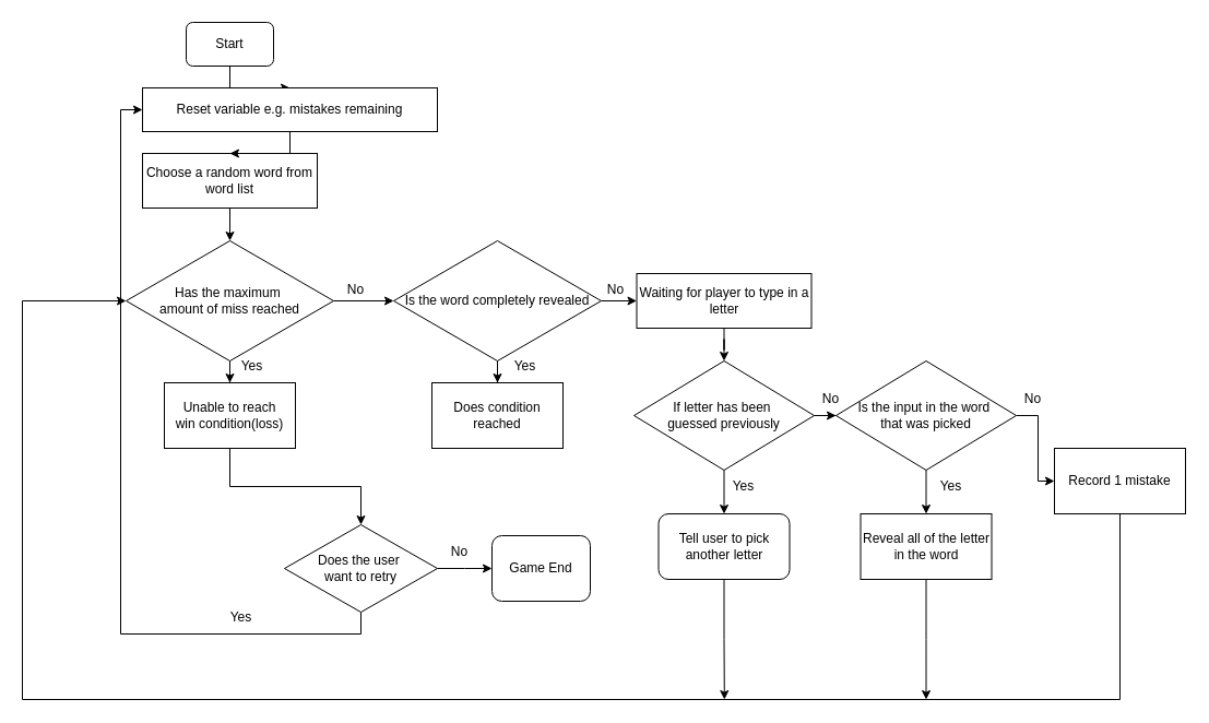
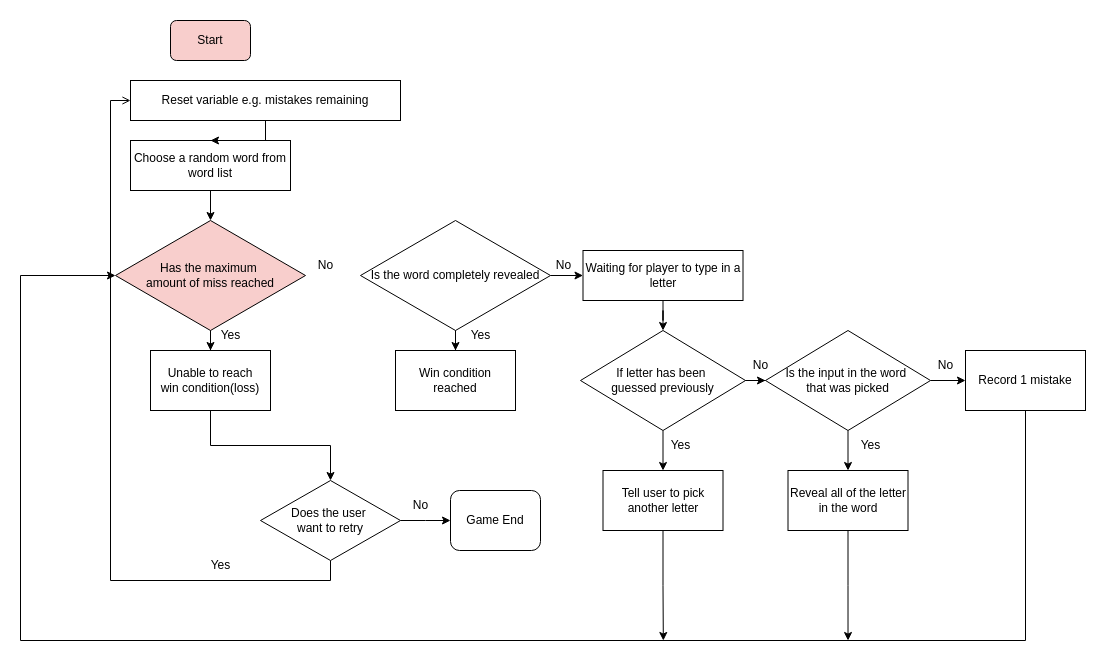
- <mxCell id="3" value="Start" style="rounded=1;whiteSpace=wrap;html=1;" parent="1" vertex="1"><mxGeometry x="170" y="20" width="80" height="40" as="geometry" /></mxCell>
+ <mxCell id="3" value="Start" style="rounded=1;whiteSpace=wrap;html=1;fillColor=#f8cecc;" parent="1" vertex="1"><mxGeometry x="170" y="20" width="80" height="40" as="geometry" /></mxCell>
- <mxCell id="2" style="edgeStyle=orthogonalEdgeStyle;rounded=0;orthogonalLoop=1;jettySize=auto;html=1;exitX=0.5;exitY=1;exitDx=0;exitDy=0;entryX=0.5;entryY=0;entryDx=0;entryDy=0;" parent="1" source="3" target="9" edge="1"><mxGeometry relative="1" as="geometry" /></mxCell>
- <mxCell id="30" style="edgeStyle=orthogonalEdgeStyle;rounded=0;orthogonalLoop=1;jettySize=auto;html=1;exitX=0.5;exitY=1;exitDx=0;exitDy=0;entryX=0;entryY=0.5;entryDx=0;entryDy=0;" parent="1" source="31" target="9" edge="1"><mxGeometry relative="1" as="geometry" /></mxCell>
+ <mxCell id="30" style="edgeStyle=orthogonalEdgeStyle;rounded=0;orthogonalLoop=1;jettySize=auto;html=1;exitX=0.5;exitY=1;exitDx=0;exitDy=0;entryX=0;entryY=0.5;entryDx=0;entryDy=0;endArrow=open;" parent="1" source="31" target="9" edge="1"><mxGeometry relative="1" as="geometry" /></mxCell>
- <mxCell id="22" value="Has the maximum&amp;nbsp;&lt;div&gt;amount of miss reached&lt;/div&gt;" style="rhombus;whiteSpace=wrap;html=1;rounded=0;" parent="1" vertex="1"><mxGeometry x="115" y="220" width="190" height="110" as="geometry" /></mxCell>
+ <mxCell id="22" value="Has the maximum&amp;nbsp;&lt;div&gt;amount of miss reached&lt;/div&gt;" style="rhombus;whiteSpace=wrap;html=1;rounded=0;fillColor=#f8cecc;" parent="1" vertex="1"><mxGeometry x="115" y="220" width="190" height="110" as="geometry" /></mxCell>
- <mxCell id="20" value="" style="edgeStyle=orthogonalEdgeStyle;rounded=0;orthogonalLoop=1;jettySize=auto;html=1;" parent="1" source="22" target="25" edge="1"><mxGeometry relative="1" as="geometry" /></mxCell>
- <mxCell id="26" value="Does condition&lt;div&gt;reached&lt;/div&gt;" style="whiteSpace=wrap;html=1;rounded=0;" parent="1" vertex="1"><mxGeometry x="395" y="350" width="120" height="60" as="geometry" /></mxCell>
+ <mxCell id="26" value="Win condition&lt;div&gt;reached&lt;/div&gt;" style="whiteSpace=wrap;html=1;rounded=0;" parent="1" vertex="1"><mxGeometry x="395" y="350" width="120" height="60" as="geometry" /></mxCell>
- <mxCell id="34" value="Record 1 mistake" style="rounded=0;whiteSpace=wrap;html=1;" parent="1" vertex="1"><mxGeometry x="965" y="410" width="120" height="60" as="geometry" /></mxCell>
+ <mxCell id="34" value="Record 1 mistake" style="rounded=0;whiteSpace=wrap;html=1;" parent="1" vertex="1"><mxGeometry x="965" y="350" width="120" height="60" as="geometry" /></mxCell>
- <mxCell id="14" value="Tell user to pick another letter" style="whiteSpace=wrap;html=1;rounded=1;" parent="1" vertex="1"><mxGeometry x="602.5" y="470" width="120" height="60" as="geometry" /></mxCell>
+ <mxCell id="14" value="Tell user to pick another letter" style="whiteSpace=wrap;html=1;rounded=0;" parent="1" vertex="1"><mxGeometry x="602.5" y="470" width="120" height="60" as="geometry" /></mxCell>
